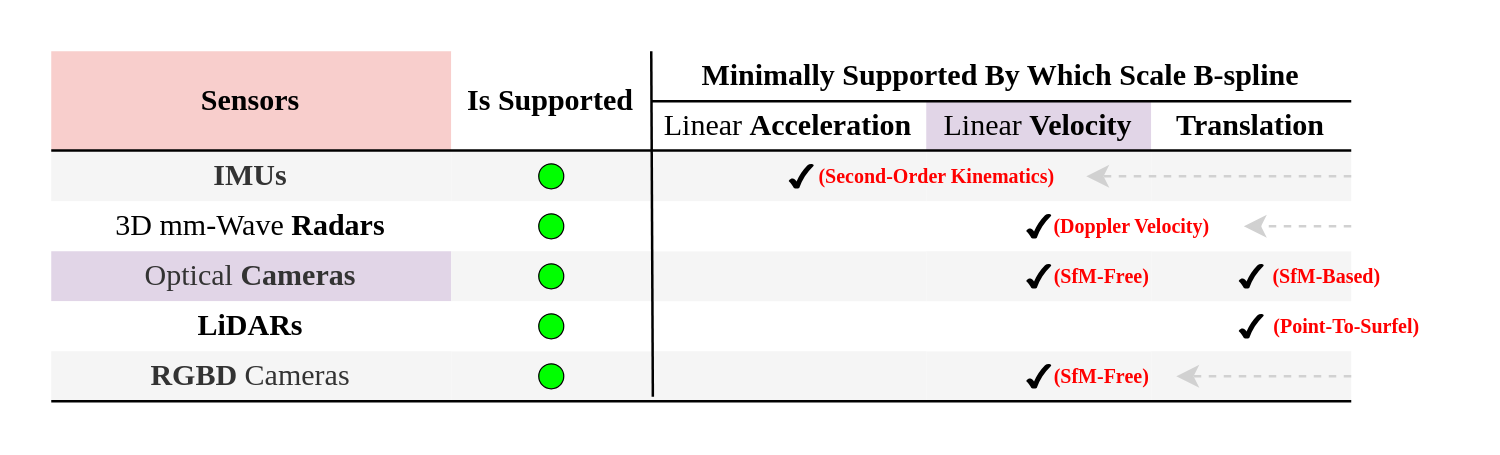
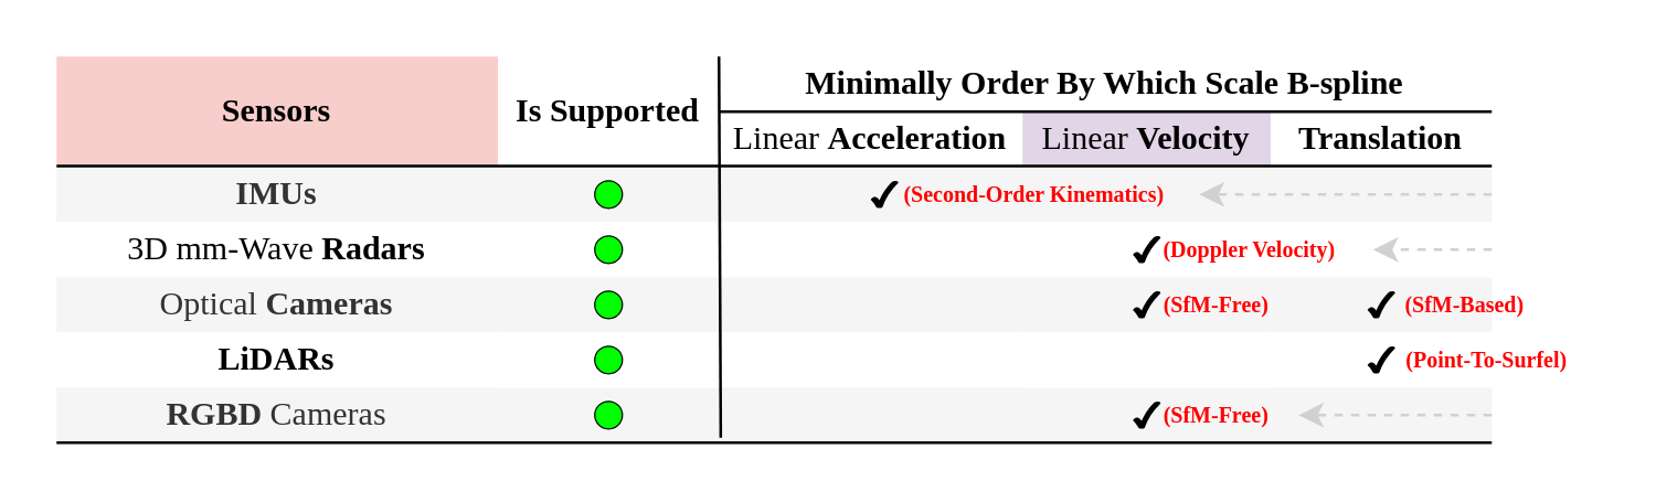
- <mxCell id="4" value="&lt;font&gt;&lt;b&gt;Minimally Supported By Which Scale B-spline&lt;/b&gt;&lt;/font&gt;" style="rounded=0;whiteSpace=wrap;html=1;fontFamily=Times New Roman;strokeColor=none;" parent="1" vertex="1"><mxGeometry x="260" y="20" width="280" height="20" as="geometry" /></mxCell>
+ <mxCell id="4" value="&lt;font&gt;&lt;b&gt;Minimally Order By Which Scale B-spline&lt;/b&gt;&lt;/font&gt;" style="rounded=0;whiteSpace=wrap;html=1;fontFamily=Times New Roman;strokeColor=none;" parent="1" vertex="1"><mxGeometry x="260" y="20" width="280" height="20" as="geometry" /></mxCell>
- <mxCell id="10" value="&lt;font&gt;Optical &lt;b&gt;Cameras&lt;/b&gt;&lt;/font&gt;" style="rounded=0;whiteSpace=wrap;html=1;fontStyle=0;fontFamily=Times New Roman;strokeColor=none;fillColor=#e1d5e7;fontColor=#333333;" parent="1" vertex="1"><mxGeometry x="20" y="100" width="160" height="20" as="geometry" /></mxCell>
+ <mxCell id="10" value="&lt;font&gt;Optical &lt;b&gt;Cameras&lt;/b&gt;&lt;/font&gt;" style="rounded=0;whiteSpace=wrap;html=1;fontStyle=0;fontFamily=Times New Roman;strokeColor=none;fillColor=#f5f5f5;fontColor=#333333;" parent="1" vertex="1"><mxGeometry x="20" y="100" width="160" height="20" as="geometry" /></mxCell>
